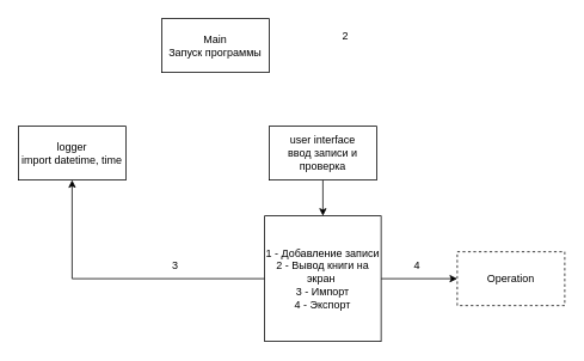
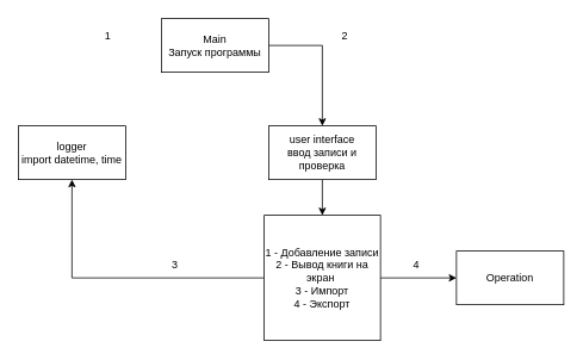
+ <mxCell id="7" value="1" style="text;html=1;align=center;verticalAlign=middle;resizable=0;points=[];autosize=1;strokeColor=none;fillColor=none;" vertex="1" parent="1"><mxGeometry x="105" y="25" width="30" height="30" as="geometry" /></mxCell>
+ <mxCell id="2" style="edgeStyle=orthogonalEdgeStyle;rounded=0;orthogonalLoop=1;jettySize=auto;html=1;exitX=1;exitY=0.5;exitDx=0;exitDy=0;" edge="1" parent="1" source="3" target="6"><mxGeometry relative="1" as="geometry" /></mxCell>
- <mxCell id="13" value="Operation" style="rounded=0;whiteSpace=wrap;html=1;dashed=1;" vertex="1" parent="1"><mxGeometry x="510" y="280" width="120" height="60" as="geometry" /></mxCell>
+ <mxCell id="13" value="Operation" style="rounded=0;whiteSpace=wrap;html=1;" vertex="1" parent="1"><mxGeometry x="510" y="280" width="120" height="60" as="geometry" /></mxCell>
